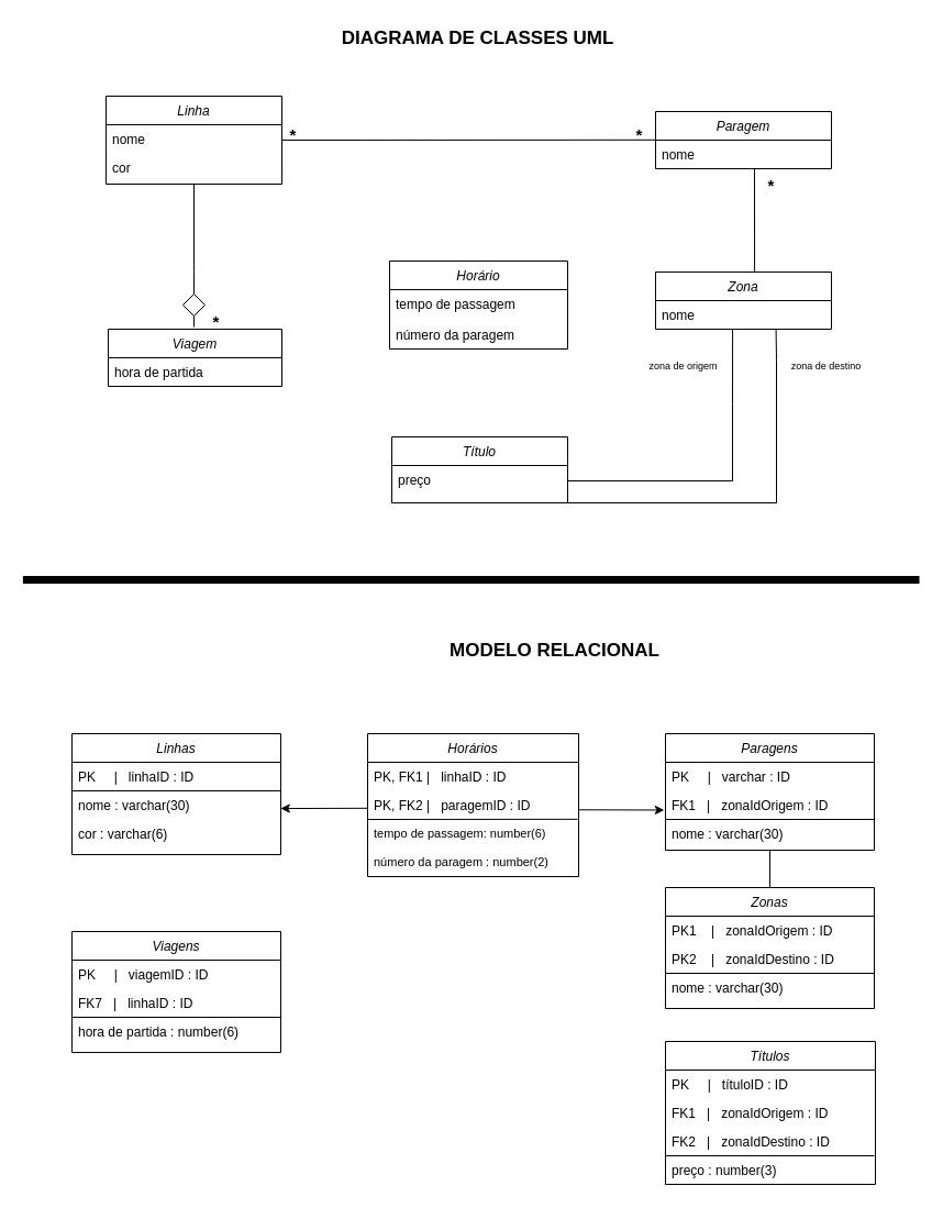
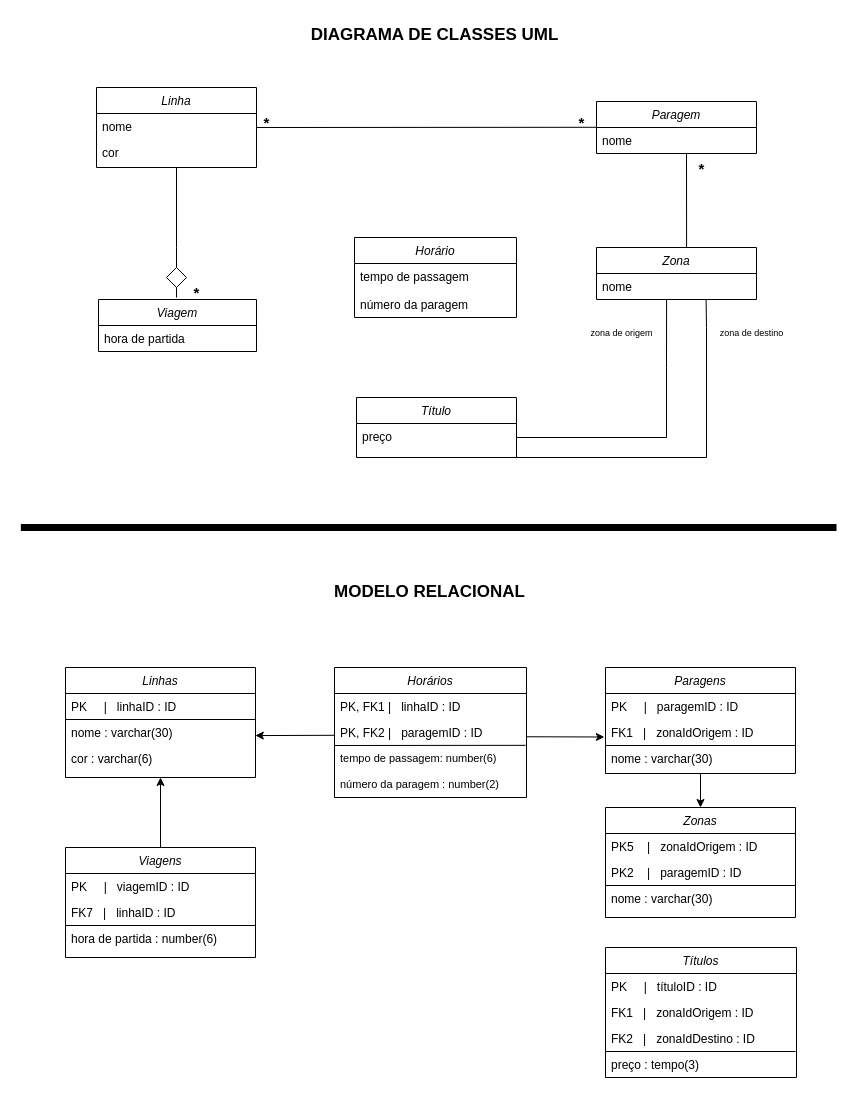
- <mxCell id="34" value="&lt;span style=&quot;font-size: 17px;&quot;&gt;&lt;b&gt;MODELO RELACIONAL&lt;/b&gt;&lt;/span&gt;" style="text;html=1;align=center;verticalAlign=middle;resizable=0;points=[];autosize=1;strokeColor=none;fillColor=none;" parent="1" vertex="1"><mxGeometry x="399" y="577" width="210" height="30" as="geometry" /></mxCell>
+ <mxCell id="34" value="&lt;span style=&quot;font-size: 17px;&quot;&gt;&lt;b&gt;MODELO RELACIONAL&lt;/b&gt;&lt;/span&gt;" style="text;html=1;align=center;verticalAlign=middle;resizable=0;points=[];autosize=1;strokeColor=none;fillColor=none;" parent="1" vertex="1"><mxGeometry x="324" y="577" width="210" height="30" as="geometry" /></mxCell>
- <mxCell id="41" value="PK     |   varchar : ID" style="text;align=left;verticalAlign=top;spacingLeft=4;spacingRight=4;overflow=hidden;rotatable=0;points=[[0,0.5],[1,0.5]];portConstraint=eastwest;" parent="40" vertex="1"><mxGeometry y="26" width="190" height="26" as="geometry" /></mxCell>
+ <mxCell id="41" value="PK     |   paragemID : ID" style="text;align=left;verticalAlign=top;spacingLeft=4;spacingRight=4;overflow=hidden;rotatable=0;points=[[0,0.5],[1,0.5]];portConstraint=eastwest;" parent="40" vertex="1"><mxGeometry y="26" width="190" height="26" as="geometry" /></mxCell>
- <mxCell id="70" value="" style="endArrow=none;html=1;rounded=0;entryX=0.5;entryY=0;entryDx=0;entryDy=0;exitX=0.5;exitY=1;exitDx=0;exitDy=0;" parent="1" source="40" target="45" edge="1"><mxGeometry width="50" height="50" relative="1" as="geometry"><mxPoint x="695" y="772" as="sourcePoint" /><mxPoint x="745" y="722" as="targetPoint" /></mxGeometry></mxCell>
+ <mxCell id="70" value="" style="endArrow=classic;html=1;rounded=0;entryX=0.5;entryY=0;entryDx=0;entryDy=0;exitX=0.5;exitY=1;exitDx=0;exitDy=0;" parent="1" source="40" target="45" edge="1"><mxGeometry width="50" height="50" relative="1" as="geometry"><mxPoint x="695" y="772" as="sourcePoint" /><mxPoint x="745" y="722" as="targetPoint" /></mxGeometry></mxCell>
+ <mxCell id="69" value="" style="endArrow=classic;html=1;rounded=0;entryX=0.5;entryY=1;entryDx=0;entryDy=0;exitX=0.5;exitY=0;exitDx=0;exitDy=0;" parent="1" source="56" target="35" edge="1"><mxGeometry width="50" height="50" relative="1" as="geometry"><mxPoint x="155" y="927" as="sourcePoint" /><mxPoint x="205" y="877" as="targetPoint" /></mxGeometry></mxCell>
- <mxCell id="46" value="PK1    |   zonaIdOrigem : ID" style="text;align=left;verticalAlign=top;spacingLeft=4;spacingRight=4;overflow=hidden;rotatable=0;points=[[0,0.5],[1,0.5]];portConstraint=eastwest;" parent="45" vertex="1"><mxGeometry y="26" width="190" height="26" as="geometry" /></mxCell>
+ <mxCell id="46" value="PK5    |   zonaIdOrigem : ID" style="text;align=left;verticalAlign=top;spacingLeft=4;spacingRight=4;overflow=hidden;rotatable=0;points=[[0,0.5],[1,0.5]];portConstraint=eastwest;" parent="45" vertex="1"><mxGeometry y="26" width="190" height="26" as="geometry" /></mxCell>
- <mxCell id="47" value="PK2    |   zonaIdDestino : ID" style="text;align=left;verticalAlign=top;spacingLeft=4;spacingRight=4;overflow=hidden;rotatable=0;points=[[0,0.5],[1,0.5]];portConstraint=eastwest;" parent="45" vertex="1"><mxGeometry y="52" width="190" height="26" as="geometry" /></mxCell>
+ <mxCell id="47" value="PK2    |   paragemID : ID" style="text;align=left;verticalAlign=top;spacingLeft=4;spacingRight=4;overflow=hidden;rotatable=0;points=[[0,0.5],[1,0.5]];portConstraint=eastwest;" parent="45" vertex="1"><mxGeometry y="52" width="190" height="26" as="geometry" /></mxCell>
- <mxCell id="55" value="preço : number(3)" style="text;align=left;verticalAlign=top;spacingLeft=4;spacingRight=4;overflow=hidden;rotatable=0;points=[[0,0.5],[1,0.5]];portConstraint=eastwest;" parent="50" vertex="1"><mxGeometry y="104" width="191" height="26" as="geometry" /></mxCell>
+ <mxCell id="55" value="preço : tempo(3)" style="text;align=left;verticalAlign=top;spacingLeft=4;spacingRight=4;overflow=hidden;rotatable=0;points=[[0,0.5],[1,0.5]];portConstraint=eastwest;" parent="50" vertex="1"><mxGeometry y="104" width="191" height="26" as="geometry" /></mxCell>
